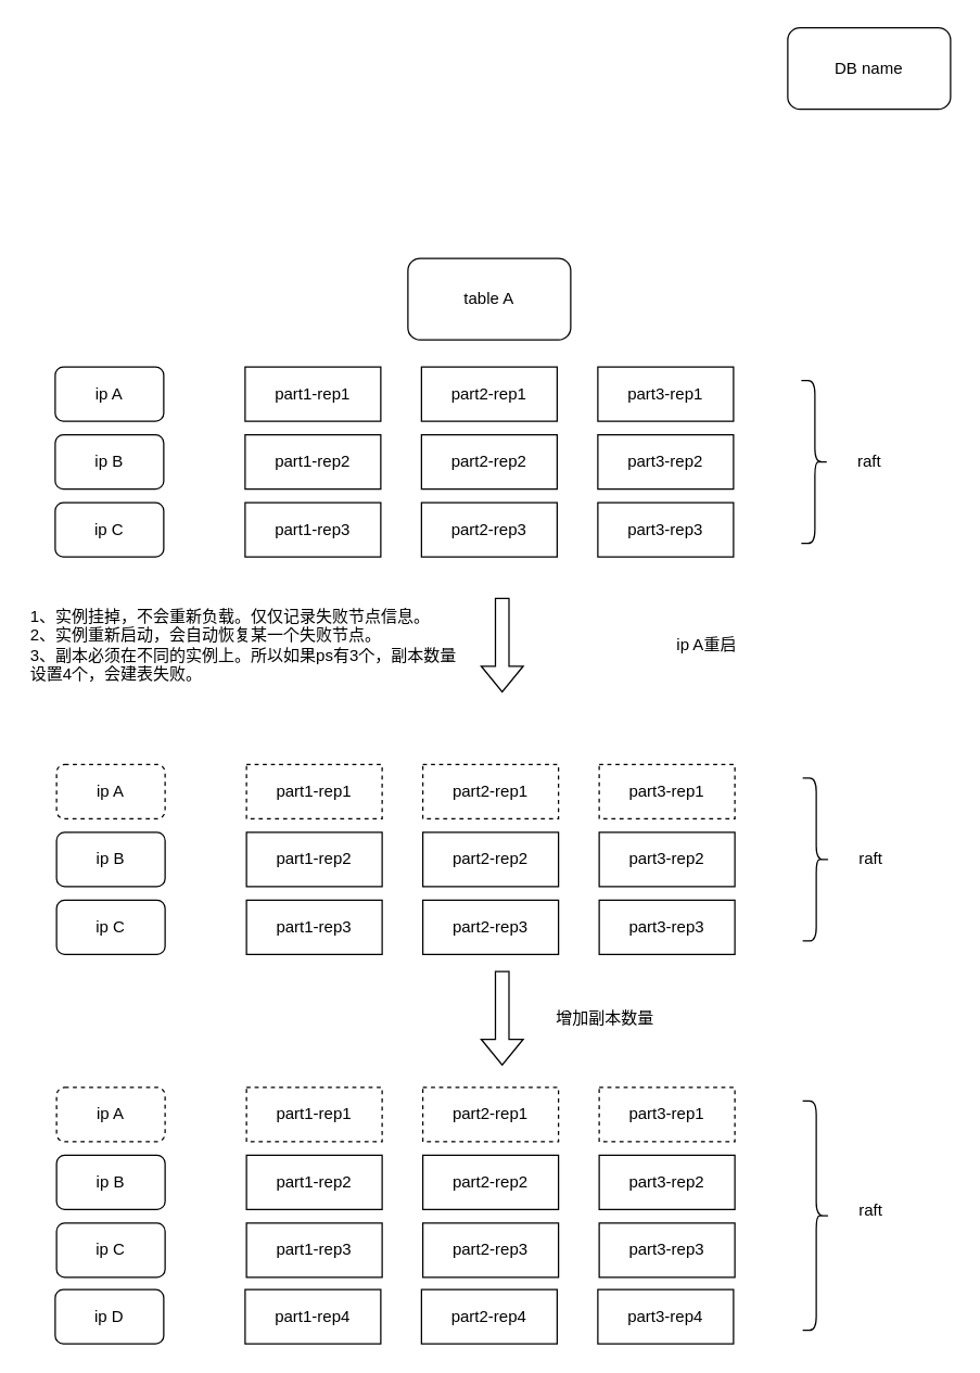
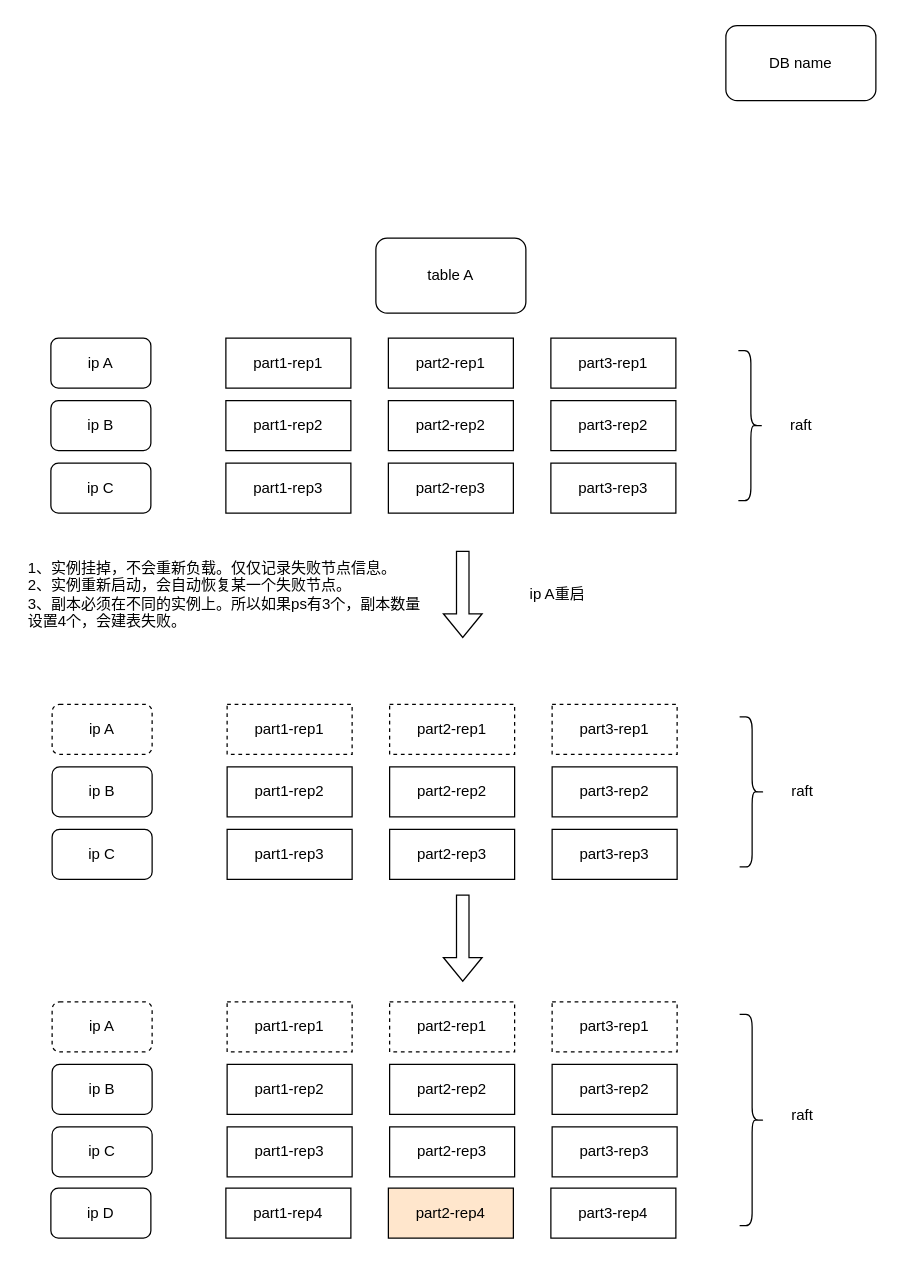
- <mxCell id="32" value="ip A重启" style="text;html=1;resizable=0;autosize=1;align=center;verticalAlign=middle;points=[];fillColor=none;strokeColor=none;rounded=0;dashed=1;" parent="1" vertex="1"><mxGeometry x="485" y="460" width="70" height="30" as="geometry" /></mxCell>
+ <mxCell id="32" value="ip A重启" style="text;html=1;resizable=0;autosize=1;align=center;verticalAlign=middle;points=[];fillColor=none;strokeColor=none;rounded=0;dashed=1;" parent="1" vertex="1"><mxGeometry x="410" y="460" width="70" height="30" as="geometry" /></mxCell>
- <mxCell id="50" value="增加副本数量" style="text;html=1;resizable=0;autosize=1;align=center;verticalAlign=middle;points=[];fillColor=none;strokeColor=none;rounded=0;dashed=1;" vertex="1" parent="1"><mxGeometry x="395" y="735" width="100" height="30" as="geometry" /></mxCell>
- <mxCell id="52" value="part2-rep4" style="rounded=0;whiteSpace=wrap;html=1;" vertex="1" parent="1"><mxGeometry x="310" y="950" width="100" height="40" as="geometry" /></mxCell>
+ <mxCell id="52" value="part2-rep4" style="rounded=0;whiteSpace=wrap;html=1;fillColor=#ffe6cc;" vertex="1" parent="1"><mxGeometry x="310" y="950" width="100" height="40" as="geometry" /></mxCell>
